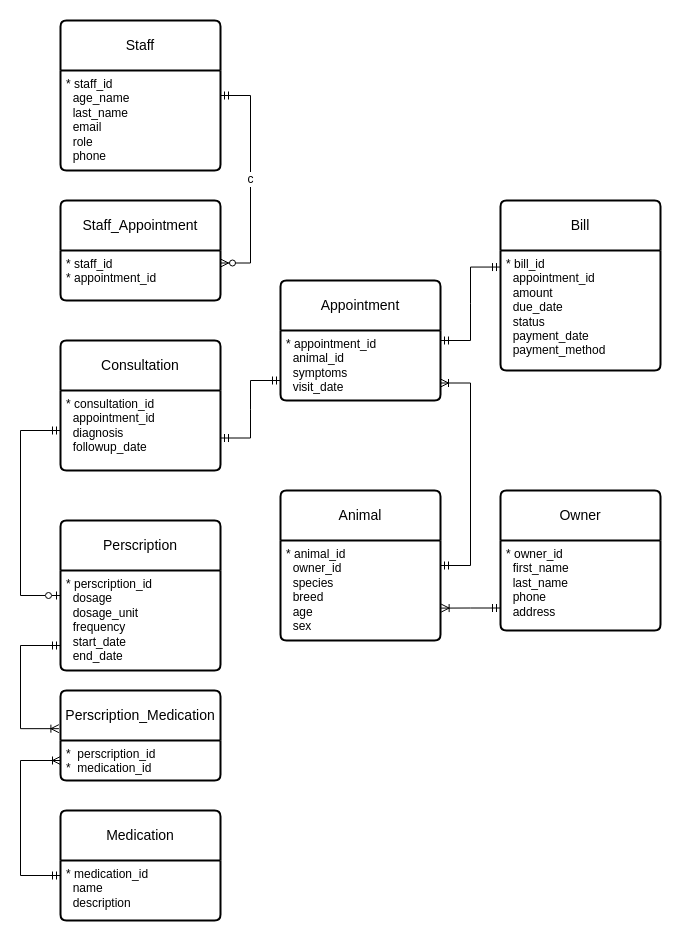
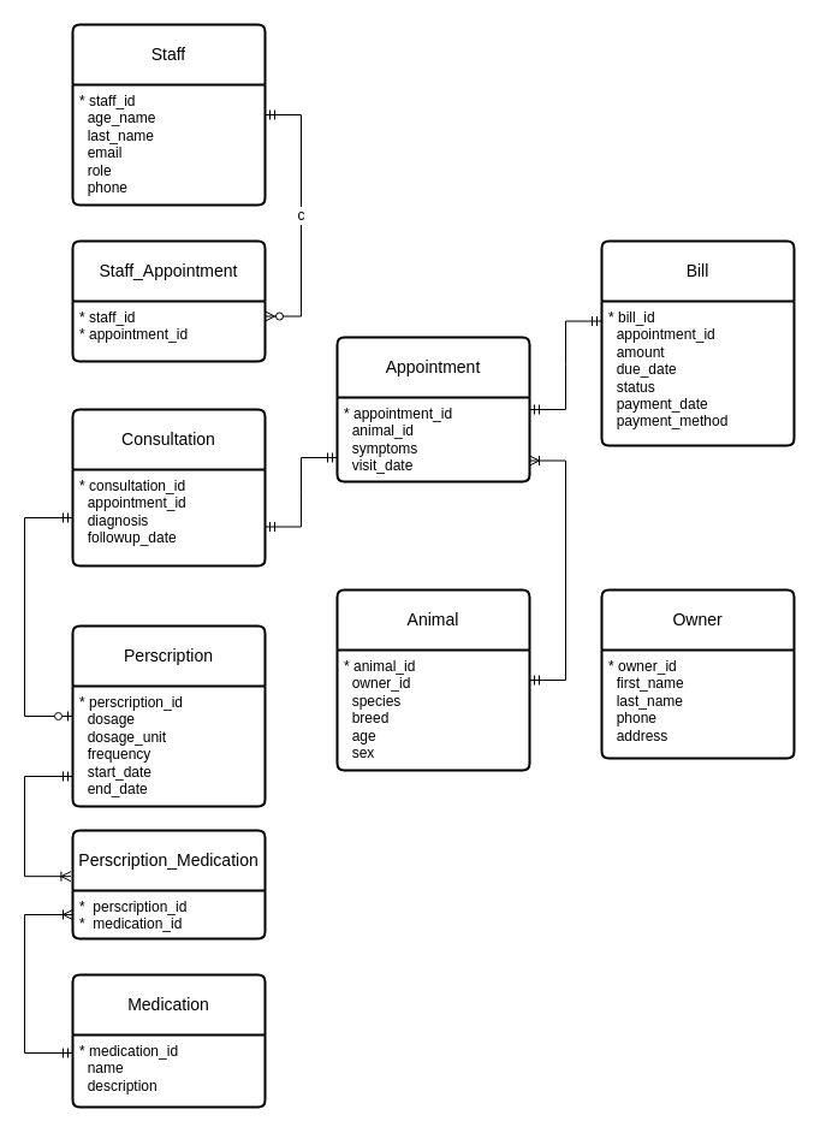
- <mxCell id="12" value="" style="edgeStyle=entityRelationEdgeStyle;fontSize=12;html=1;endArrow=ERoneToMany;startArrow=ERmandOne;rounded=0;entryX=1.004;entryY=0.676;entryDx=0;entryDy=0;exitX=0;exitY=0.75;exitDx=0;exitDy=0;endFill=0;entryPerimeter=0;" parent="1" source="11" target="3" edge="1"><mxGeometry width="100" height="100" relative="1" as="geometry"><mxPoint x="450" y="820" as="sourcePoint" /><mxPoint x="540" y="670" as="targetPoint" /><Array as="points"><mxPoint x="290" y="600" /></Array></mxGeometry></mxCell>
